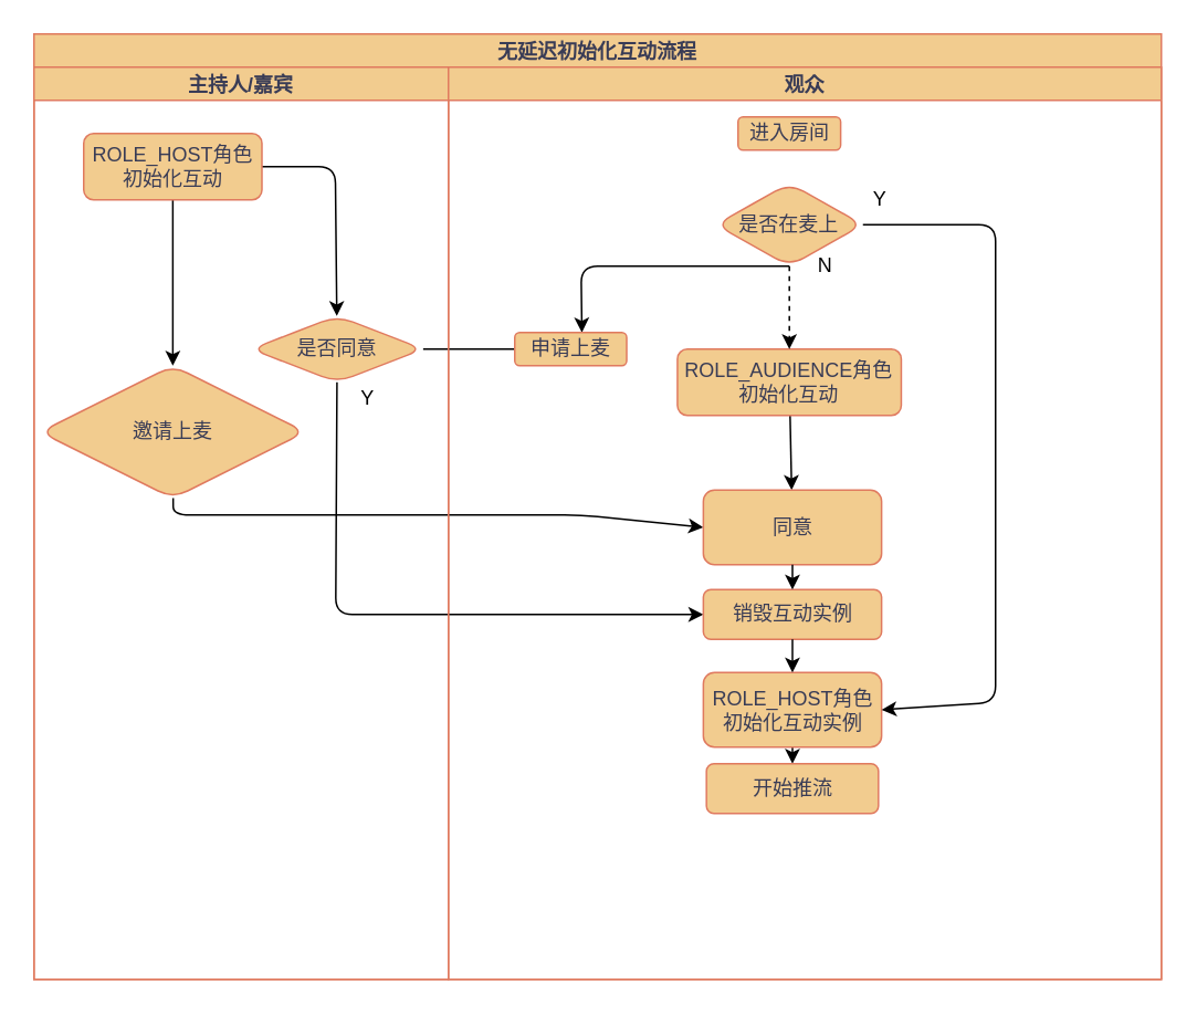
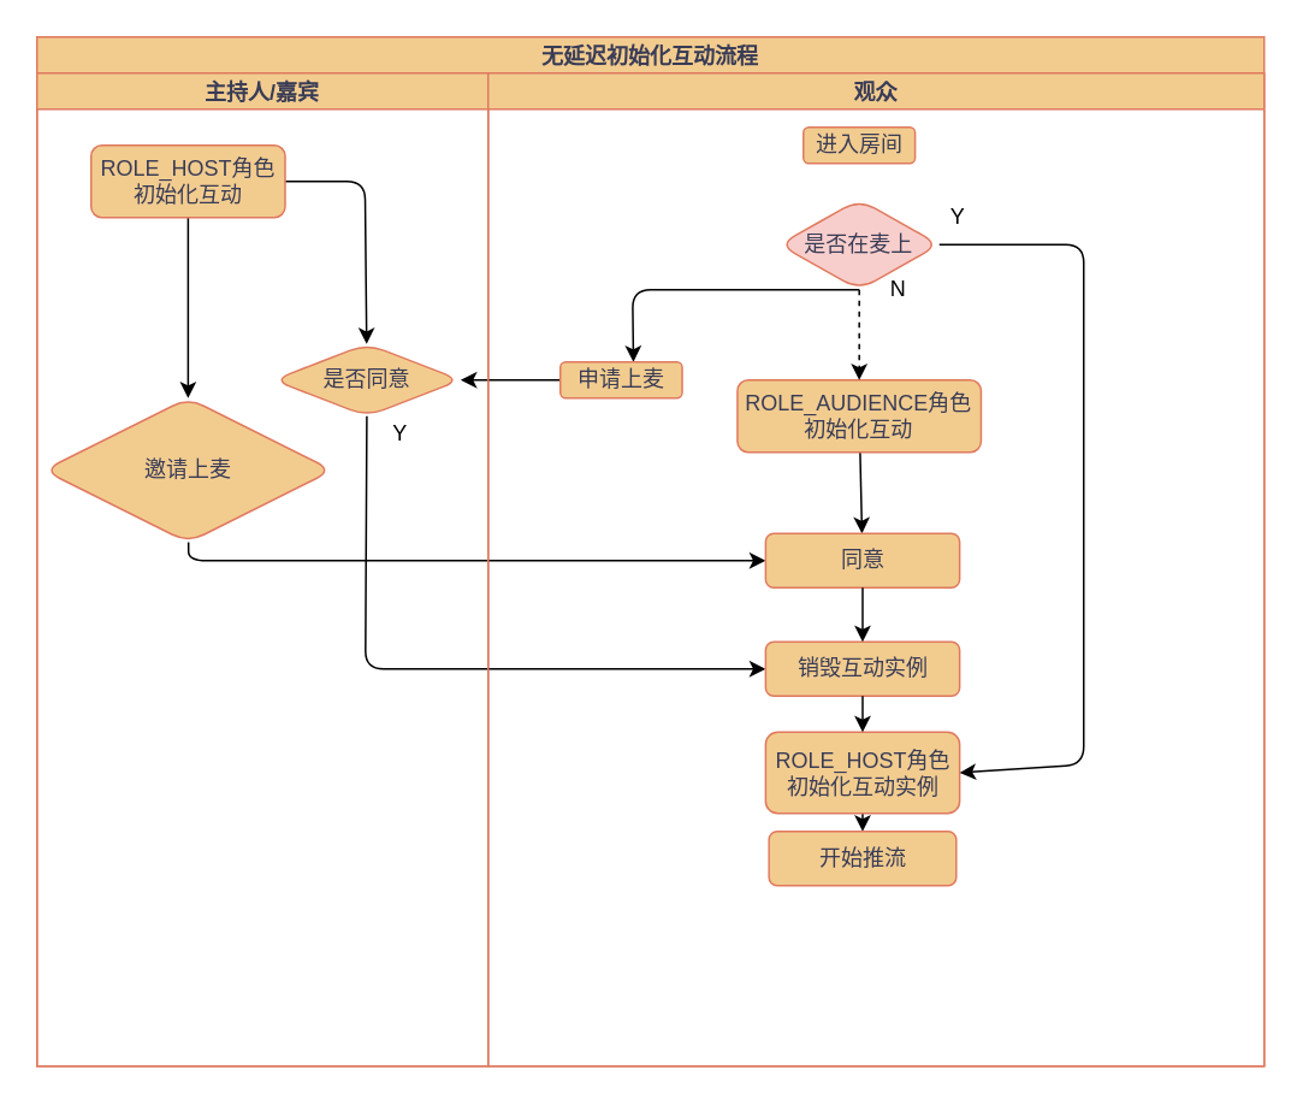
- <mxCell id="27" value="&lt;div style=&quot;text-align: left&quot;&gt;&lt;span&gt;是否在麦上&lt;/span&gt;&lt;/div&gt;" style="rhombus;whiteSpace=wrap;html=1;fillColor=#F2CC8F;strokeColor=#E07A5F;fontColor=#393C56;rounded=1;sketch=0;" vertex="1" parent="13"><mxGeometry x="161.25" y="70" width="88.75" height="50" as="geometry" /></mxCell>
+ <mxCell id="27" value="&lt;div style=&quot;text-align: left&quot;&gt;&lt;span&gt;是否在麦上&lt;/span&gt;&lt;/div&gt;" style="rhombus;whiteSpace=wrap;html=1;fillColor=#f8cecc;strokeColor=#E07A5F;fontColor=#393C56;rounded=1;sketch=0;" vertex="1" parent="13"><mxGeometry x="161.25" y="70" width="88.75" height="50" as="geometry" /></mxCell>
- <mxCell id="10" value="" style="edgeStyle=none;html=1;endArrow=none;" edge="1" parent="2" source="24" target="8"><mxGeometry relative="1" as="geometry" /></mxCell>
+ <mxCell id="10" value="" style="edgeStyle=none;html=1;" edge="1" parent="2" source="24" target="8"><mxGeometry relative="1" as="geometry" /></mxCell>
- <mxCell id="17" value="同意" style="rounded=1;whiteSpace=wrap;html=1;sketch=0;fontColor=#393C56;strokeColor=#E07A5F;fillColor=#F2CC8F;" vertex="1" parent="13"><mxGeometry x="153.75" y="255" width="107.5" height="45" as="geometry" /></mxCell>
+ <mxCell id="17" value="同意" style="rounded=1;whiteSpace=wrap;html=1;sketch=0;fontColor=#393C56;strokeColor=#E07A5F;fillColor=#F2CC8F;" vertex="1" parent="13"><mxGeometry x="153.75" y="255" width="107.5" height="30" as="geometry" /></mxCell>
